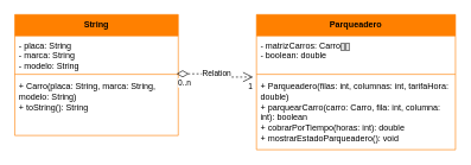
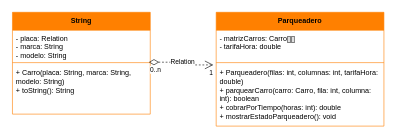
- <mxCell id="3" value="- matrizCarros: Carro[][]&lt;div&gt;- boolean: double&amp;nbsp;&lt;br&gt;&lt;div&gt;&lt;br&gt;&lt;/div&gt;&lt;/div&gt;" style="text;strokeColor=none;fillColor=none;align=left;verticalAlign=top;spacingLeft=4;spacingRight=4;overflow=hidden;rotatable=0;points=[[0,0.5],[1,0.5]];portConstraint=eastwest;whiteSpace=wrap;html=1;" parent="2" vertex="1"><mxGeometry y="30" width="280" height="50" as="geometry" /></mxCell>
+ <mxCell id="3" value="- matrizCarros: Carro[][]&lt;div&gt;- tarifaHora: double&amp;nbsp;&lt;br&gt;&lt;div&gt;&lt;br&gt;&lt;/div&gt;&lt;/div&gt;" style="text;strokeColor=none;fillColor=none;align=left;verticalAlign=top;spacingLeft=4;spacingRight=4;overflow=hidden;rotatable=0;points=[[0,0.5],[1,0.5]];portConstraint=eastwest;whiteSpace=wrap;html=1;" parent="2" vertex="1"><mxGeometry y="30" width="280" height="50" as="geometry" /></mxCell>
- <mxCell id="7" value="- placa: String&lt;div&gt;- marca: String&lt;br&gt;&lt;/div&gt;&lt;div&gt;- modelo: String&lt;br&gt;&lt;/div&gt;" style="text;strokeColor=none;fillColor=none;align=left;verticalAlign=top;spacingLeft=4;spacingRight=4;overflow=hidden;rotatable=0;points=[[0,0.5],[1,0.5]];portConstraint=eastwest;whiteSpace=wrap;html=1;" vertex="1" parent="6"><mxGeometry y="30" width="230" height="50" as="geometry" /></mxCell>
+ <mxCell id="7" value="- placa: Relation&lt;div&gt;- marca: String&lt;br&gt;&lt;/div&gt;&lt;div&gt;- modelo: String&lt;br&gt;&lt;/div&gt;" style="text;strokeColor=none;fillColor=none;align=left;verticalAlign=top;spacingLeft=4;spacingRight=4;overflow=hidden;rotatable=0;points=[[0,0.5],[1,0.5]];portConstraint=eastwest;whiteSpace=wrap;html=1;" vertex="1" parent="6"><mxGeometry y="30" width="230" height="50" as="geometry" /></mxCell>
